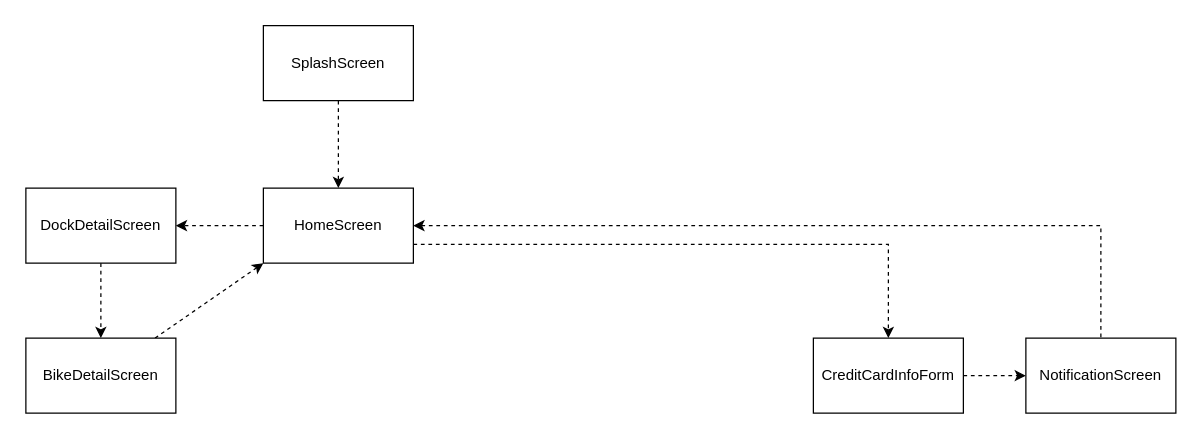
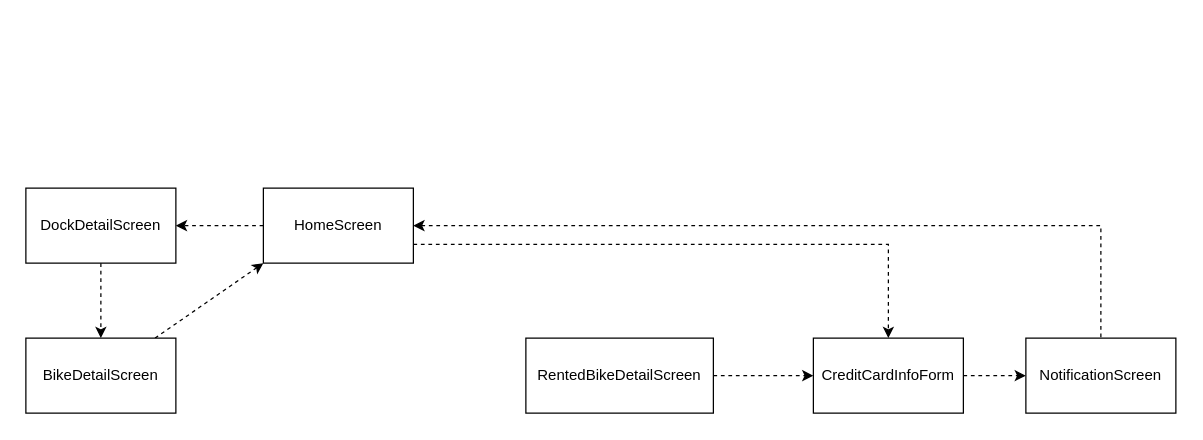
- <mxCell id="2" value="SplashScreen" style="rounded=0;whiteSpace=wrap;html=1;" vertex="1" parent="1"><mxGeometry x="210" y="20" width="120" height="60" as="geometry" /></mxCell>
- <mxCell id="10" value="" style="endArrow=classic;html=1;rounded=0;dashed=1;" edge="1" parent="1" source="2" target="5"><mxGeometry width="50" height="50" relative="1" as="geometry"><mxPoint x="530" y="210" as="sourcePoint" /><mxPoint x="580" y="160" as="targetPoint" /></mxGeometry></mxCell>
+ <mxCell id="12" value="RentedBikeDetailScreen" style="rounded=0;whiteSpace=wrap;html=1;" vertex="1" parent="1"><mxGeometry x="420" y="270" width="150" height="60" as="geometry" /></mxCell>
+ <mxCell id="11" value="" style="edgeStyle=none;rounded=0;orthogonalLoop=1;jettySize=auto;html=1;dashed=1;" edge="1" parent="1" source="12" target="15"><mxGeometry relative="1" as="geometry" /></mxCell>
